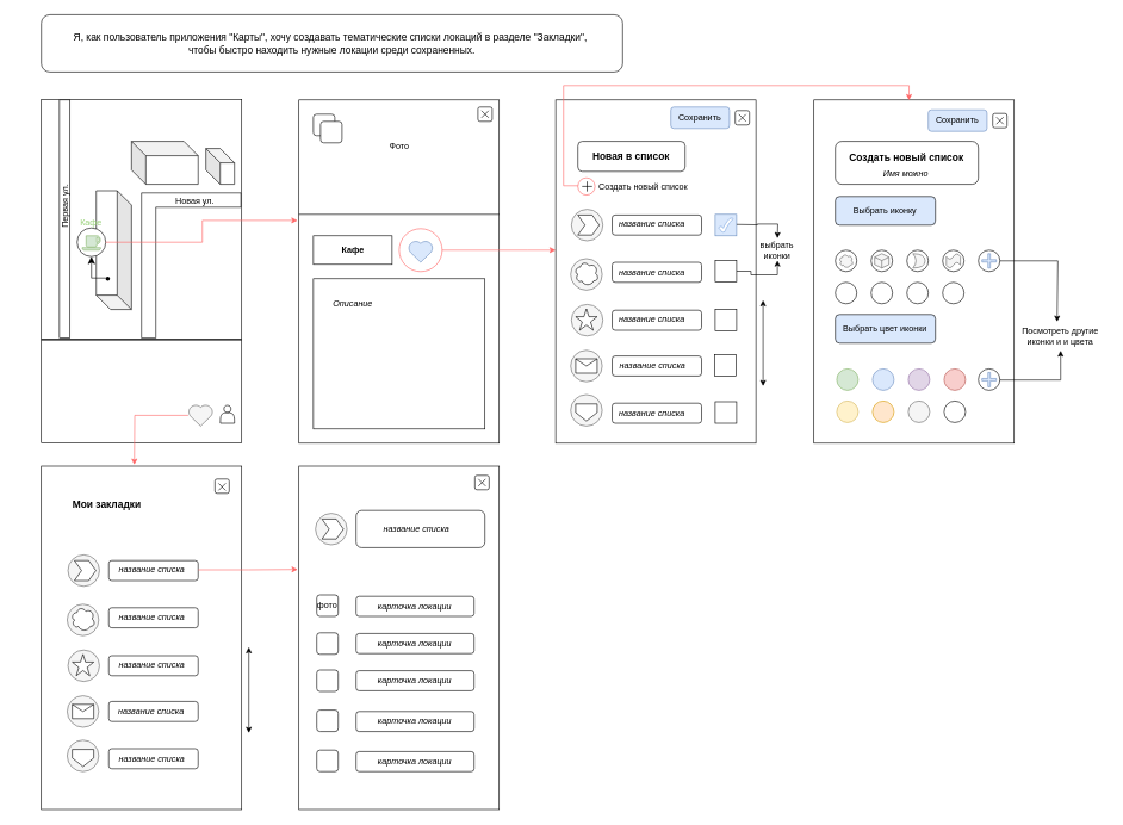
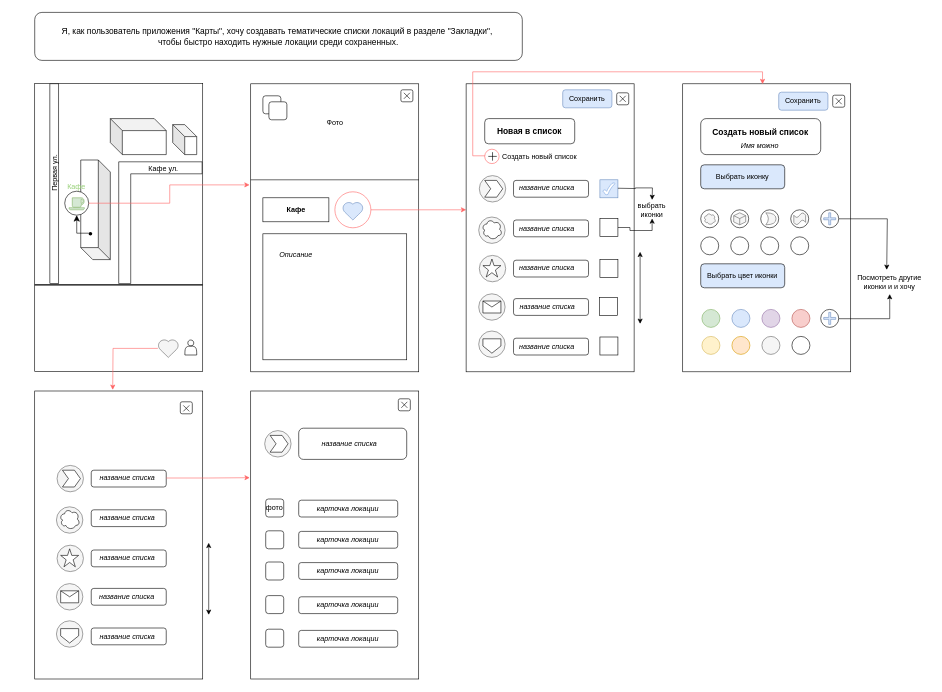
- <mxCell id="84" value="Новая ул." style="text;html=1;align=center;verticalAlign=middle;whiteSpace=wrap;rounded=0;" vertex="1" parent="1"><mxGeometry x="227.36" y="265" width="90" height="30" as="geometry" /></mxCell>
+ <mxCell id="84" value="Кафе ул." style="text;html=1;align=center;verticalAlign=middle;whiteSpace=wrap;rounded=0;" vertex="1" parent="1"><mxGeometry x="227.36" y="265" width="90" height="30" as="geometry" /></mxCell>
- <mxCell id="100" value="Посмотреть другие иконки и и цвета" style="text;html=1;align=center;verticalAlign=middle;whiteSpace=wrap;rounded=0;" vertex="1" parent="1"><mxGeometry x="1417.36" y="454" width="130" height="30" as="geometry" /></mxCell>
+ <mxCell id="100" value="Посмотреть другие иконки и и хочу" style="text;html=1;align=center;verticalAlign=middle;whiteSpace=wrap;rounded=0;" vertex="1" parent="1"><mxGeometry x="1417.36" y="454" width="130" height="30" as="geometry" /></mxCell>
- <mxCell id="94" value="&lt;b&gt;&lt;font style=&quot;font-size: 14px;&quot;&gt;Мои закладки&lt;/font&gt;&lt;/b&gt;" style="text;html=1;align=center;verticalAlign=middle;whiteSpace=wrap;rounded=0;" vertex="1" parent="1"><mxGeometry x="89.36" y="689" width="120" height="30" as="geometry" /></mxCell>
